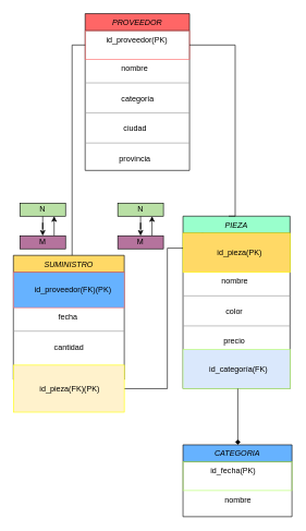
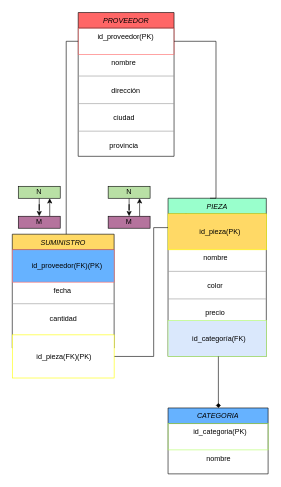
- <mxCell id="6" value="               categoría" style="text;align=left;verticalAlign=top;spacingLeft=4;spacingRight=4;overflow=hidden;rotatable=0;points=[[0,0.5],[1,0.5]];portConstraint=eastwest;rounded=0;shadow=0;html=0;" parent="2" vertex="1"><mxGeometry y="116" width="160" height="26" as="geometry" /></mxCell>
+ <mxCell id="6" value="               dirección" style="text;align=left;verticalAlign=top;spacingLeft=4;spacingRight=4;overflow=hidden;rotatable=0;points=[[0,0.5],[1,0.5]];portConstraint=eastwest;rounded=0;shadow=0;html=0;" parent="2" vertex="1"><mxGeometry y="116" width="160" height="26" as="geometry" /></mxCell>
- <mxCell id="31" value="&lt;span style=&quot;text-align: left; text-wrap-mode: nowrap;&quot;&gt;&amp;nbsp;id_pieza(FK)(PK)&lt;/span&gt;" style="whiteSpace=wrap;html=1;align=center;verticalAlign=middle;treeFolding=1;treeMoving=1;newEdgeStyle={&quot;edgeStyle&quot;:&quot;elbowEdgeStyle&quot;,&quot;startArrow&quot;:&quot;none&quot;,&quot;endArrow&quot;:&quot;none&quot;};strokeColor=#FFFF00;fillColor=#fff2cc;" vertex="1" parent="1"><mxGeometry x="20" y="558" width="170" height="72" as="geometry" /></mxCell>
+ <mxCell id="31" value="&lt;span style=&quot;text-align: left; text-wrap-mode: nowrap;&quot;&gt;&amp;nbsp;id_pieza(FK)(PK)&lt;/span&gt;" style="whiteSpace=wrap;html=1;align=center;verticalAlign=middle;treeFolding=1;treeMoving=1;newEdgeStyle={&quot;edgeStyle&quot;:&quot;elbowEdgeStyle&quot;,&quot;startArrow&quot;:&quot;none&quot;,&quot;endArrow&quot;:&quot;none&quot;};strokeColor=#FFFF00;" vertex="1" parent="1"><mxGeometry x="20" y="558" width="170" height="72" as="geometry" /></mxCell>
- <mxCell id="22" value="           id_fecha(PK)" style="text;align=left;verticalAlign=top;spacingLeft=4;spacingRight=4;overflow=hidden;rotatable=0;points=[[0,0.5],[1,0.5]];portConstraint=eastwest;strokeColor=#B3FF66;" vertex="1" parent="21"><mxGeometry y="26" width="167" height="44" as="geometry" /></mxCell>
+ <mxCell id="22" value="           id_categoria(PK)" style="text;align=left;verticalAlign=top;spacingLeft=4;spacingRight=4;overflow=hidden;rotatable=0;points=[[0,0.5],[1,0.5]];portConstraint=eastwest;strokeColor=#B3FF66;" vertex="1" parent="21"><mxGeometry y="26" width="167" height="44" as="geometry" /></mxCell>
